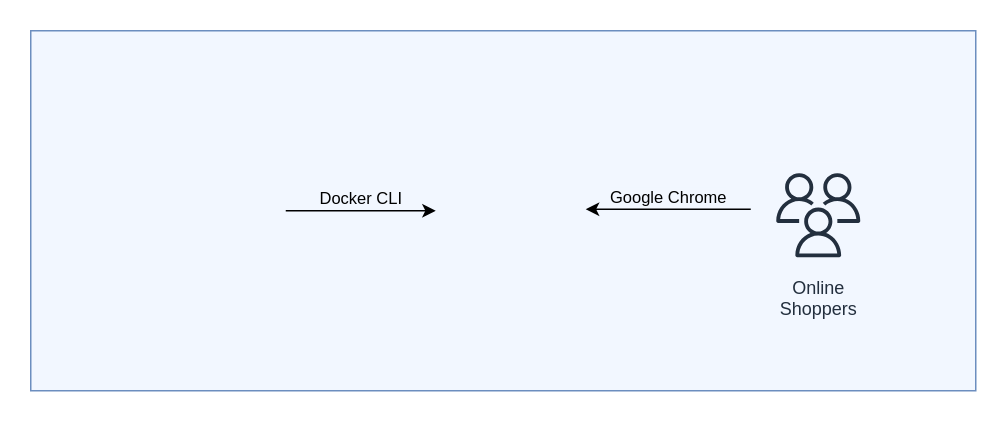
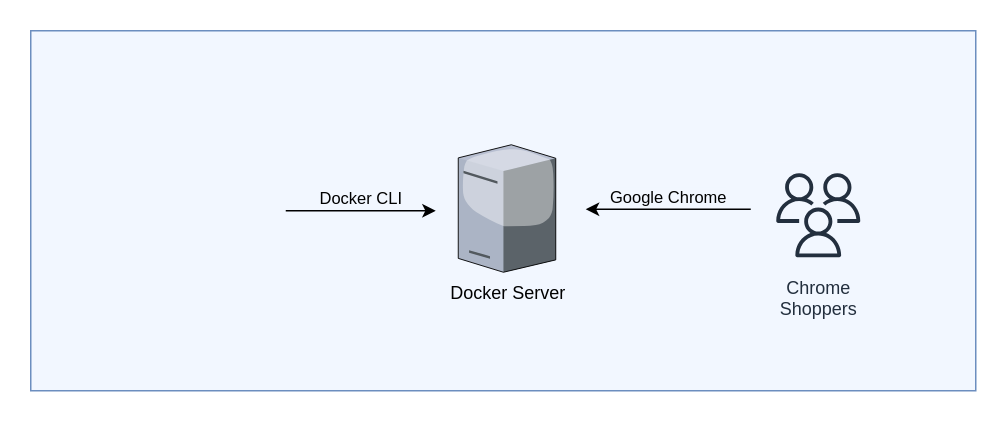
+ <mxCell id="4" value="Docker Server" style="verticalLabelPosition=bottom;aspect=fixed;html=1;verticalAlign=top;strokeColor=none;align=center;outlineConnect=0;shape=mxgraph.citrix.license_server;" vertex="1" parent="1"><mxGeometry x="305" y="96" width="65" height="85" as="geometry" /></mxCell>
- <mxCell id="5" value="Online&lt;br&gt;Shoppers&lt;br&gt;&lt;br&gt;" style="outlineConnect=0;fontColor=#232F3E;gradientColor=none;strokeColor=#232F3E;fillColor=#F2F7FF;dashed=0;verticalLabelPosition=bottom;verticalAlign=top;align=center;html=1;fontSize=12;fontStyle=0;aspect=fixed;shape=mxgraph.aws4.resourceIcon;resIcon=mxgraph.aws4.users;labelBackgroundColor=none;" vertex="1" parent="1"><mxGeometry x="510" y="108" width="70" height="70" as="geometry" /></mxCell>
+ <mxCell id="5" value="Chrome&lt;br&gt;Shoppers&lt;br&gt;&lt;br&gt;" style="outlineConnect=0;fontColor=#232F3E;gradientColor=none;strokeColor=#232F3E;fillColor=#F2F7FF;dashed=0;verticalLabelPosition=bottom;verticalAlign=top;align=center;html=1;fontSize=12;fontStyle=0;aspect=fixed;shape=mxgraph.aws4.resourceIcon;resIcon=mxgraph.aws4.users;labelBackgroundColor=none;" vertex="1" parent="1"><mxGeometry x="510" y="108" width="70" height="70" as="geometry" /></mxCell>
